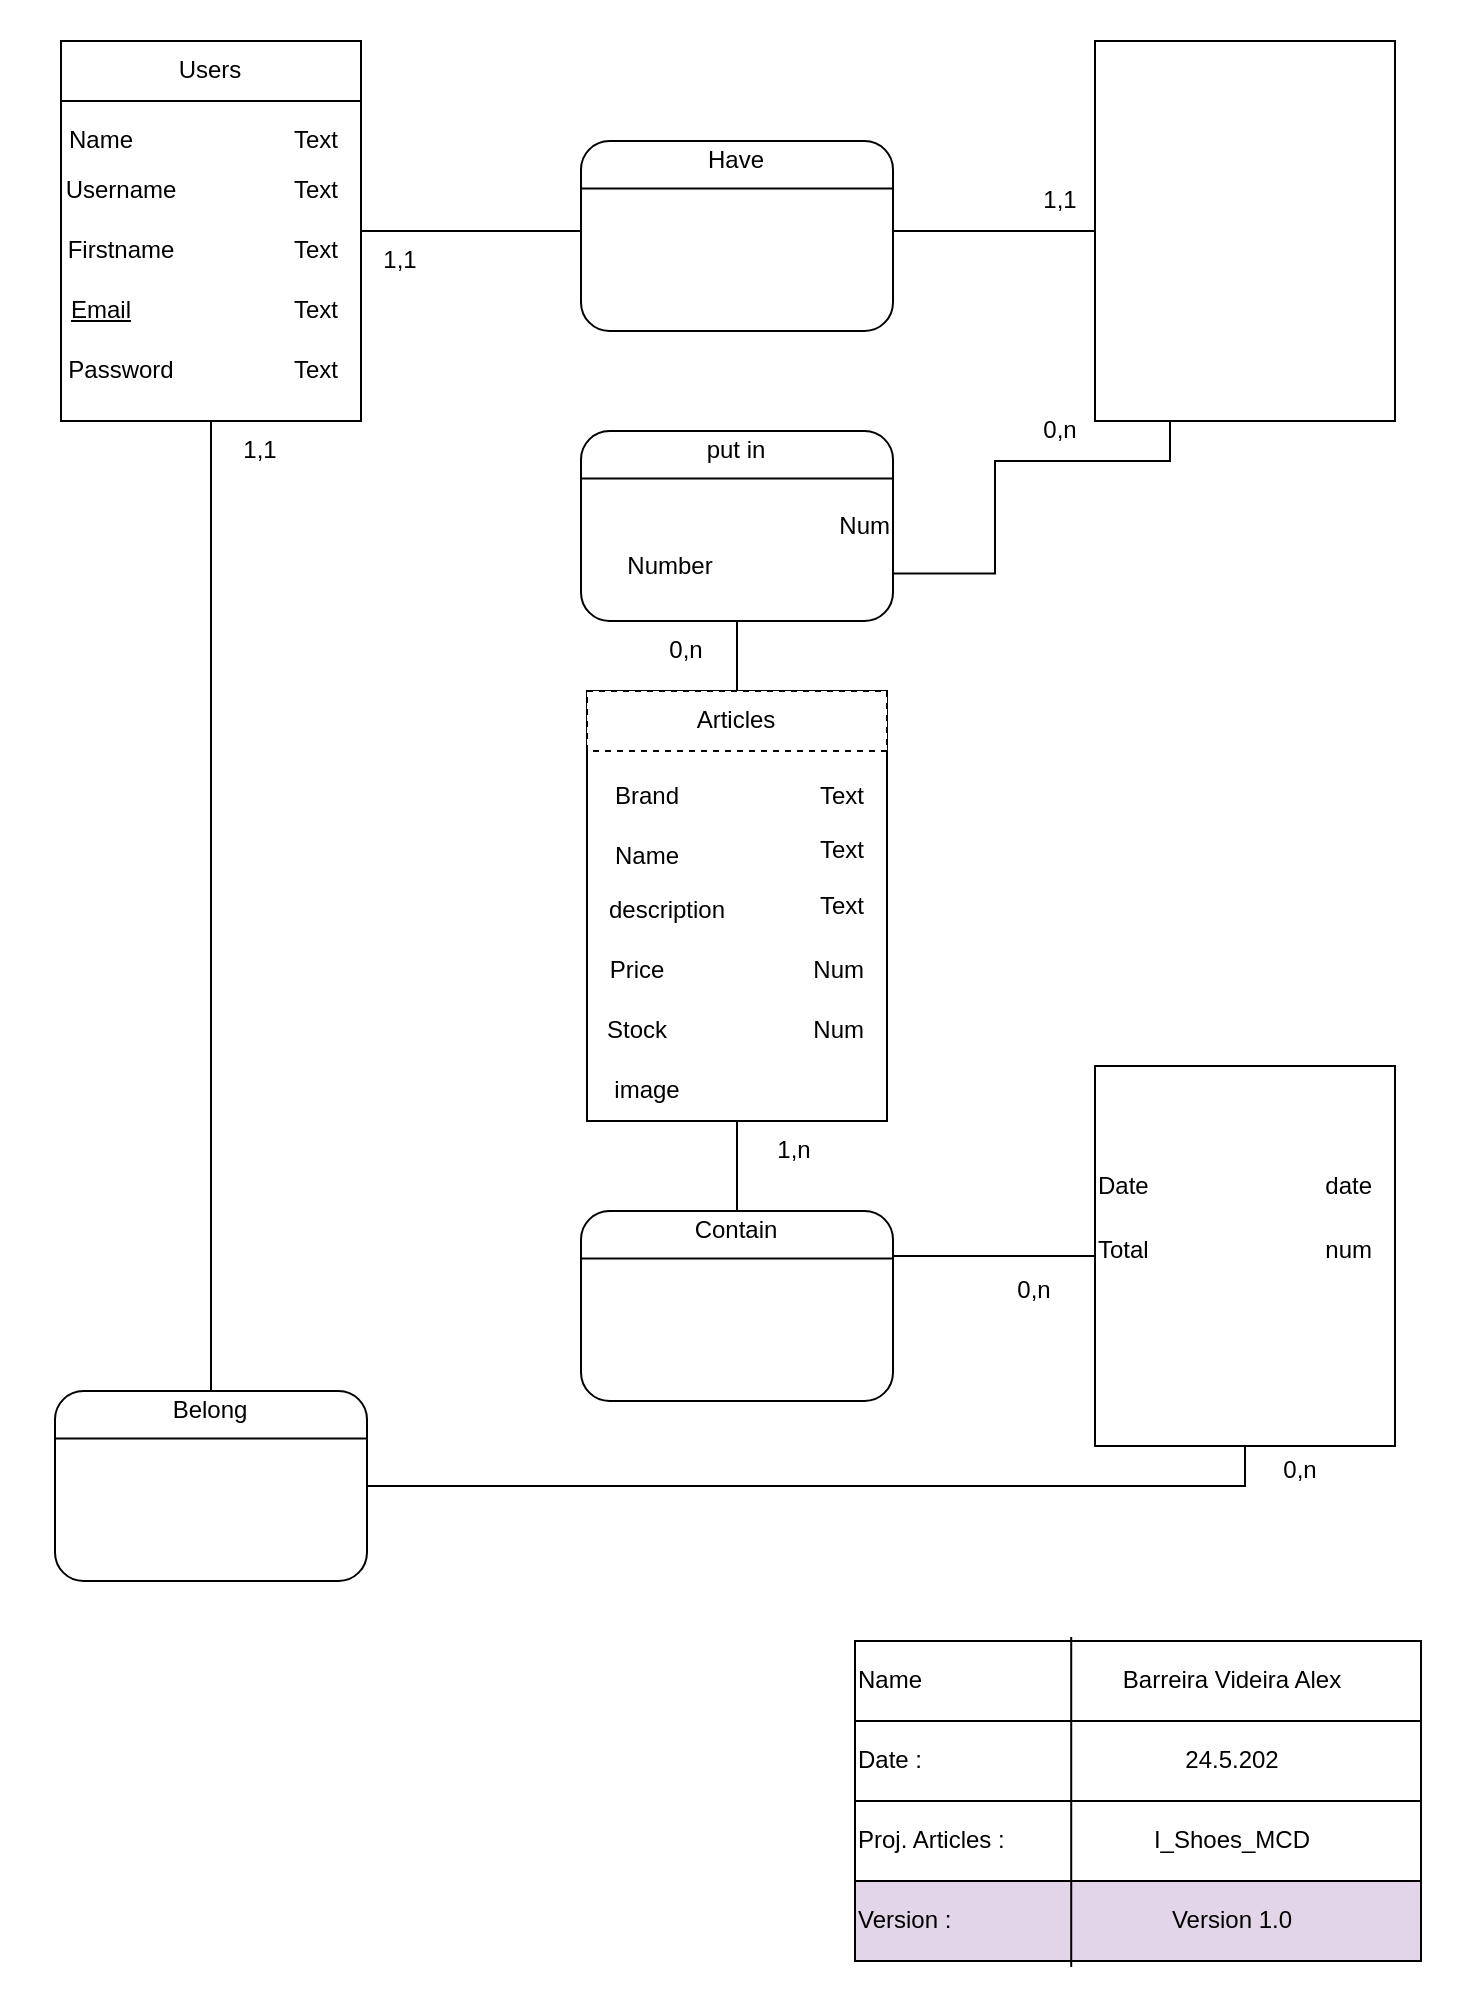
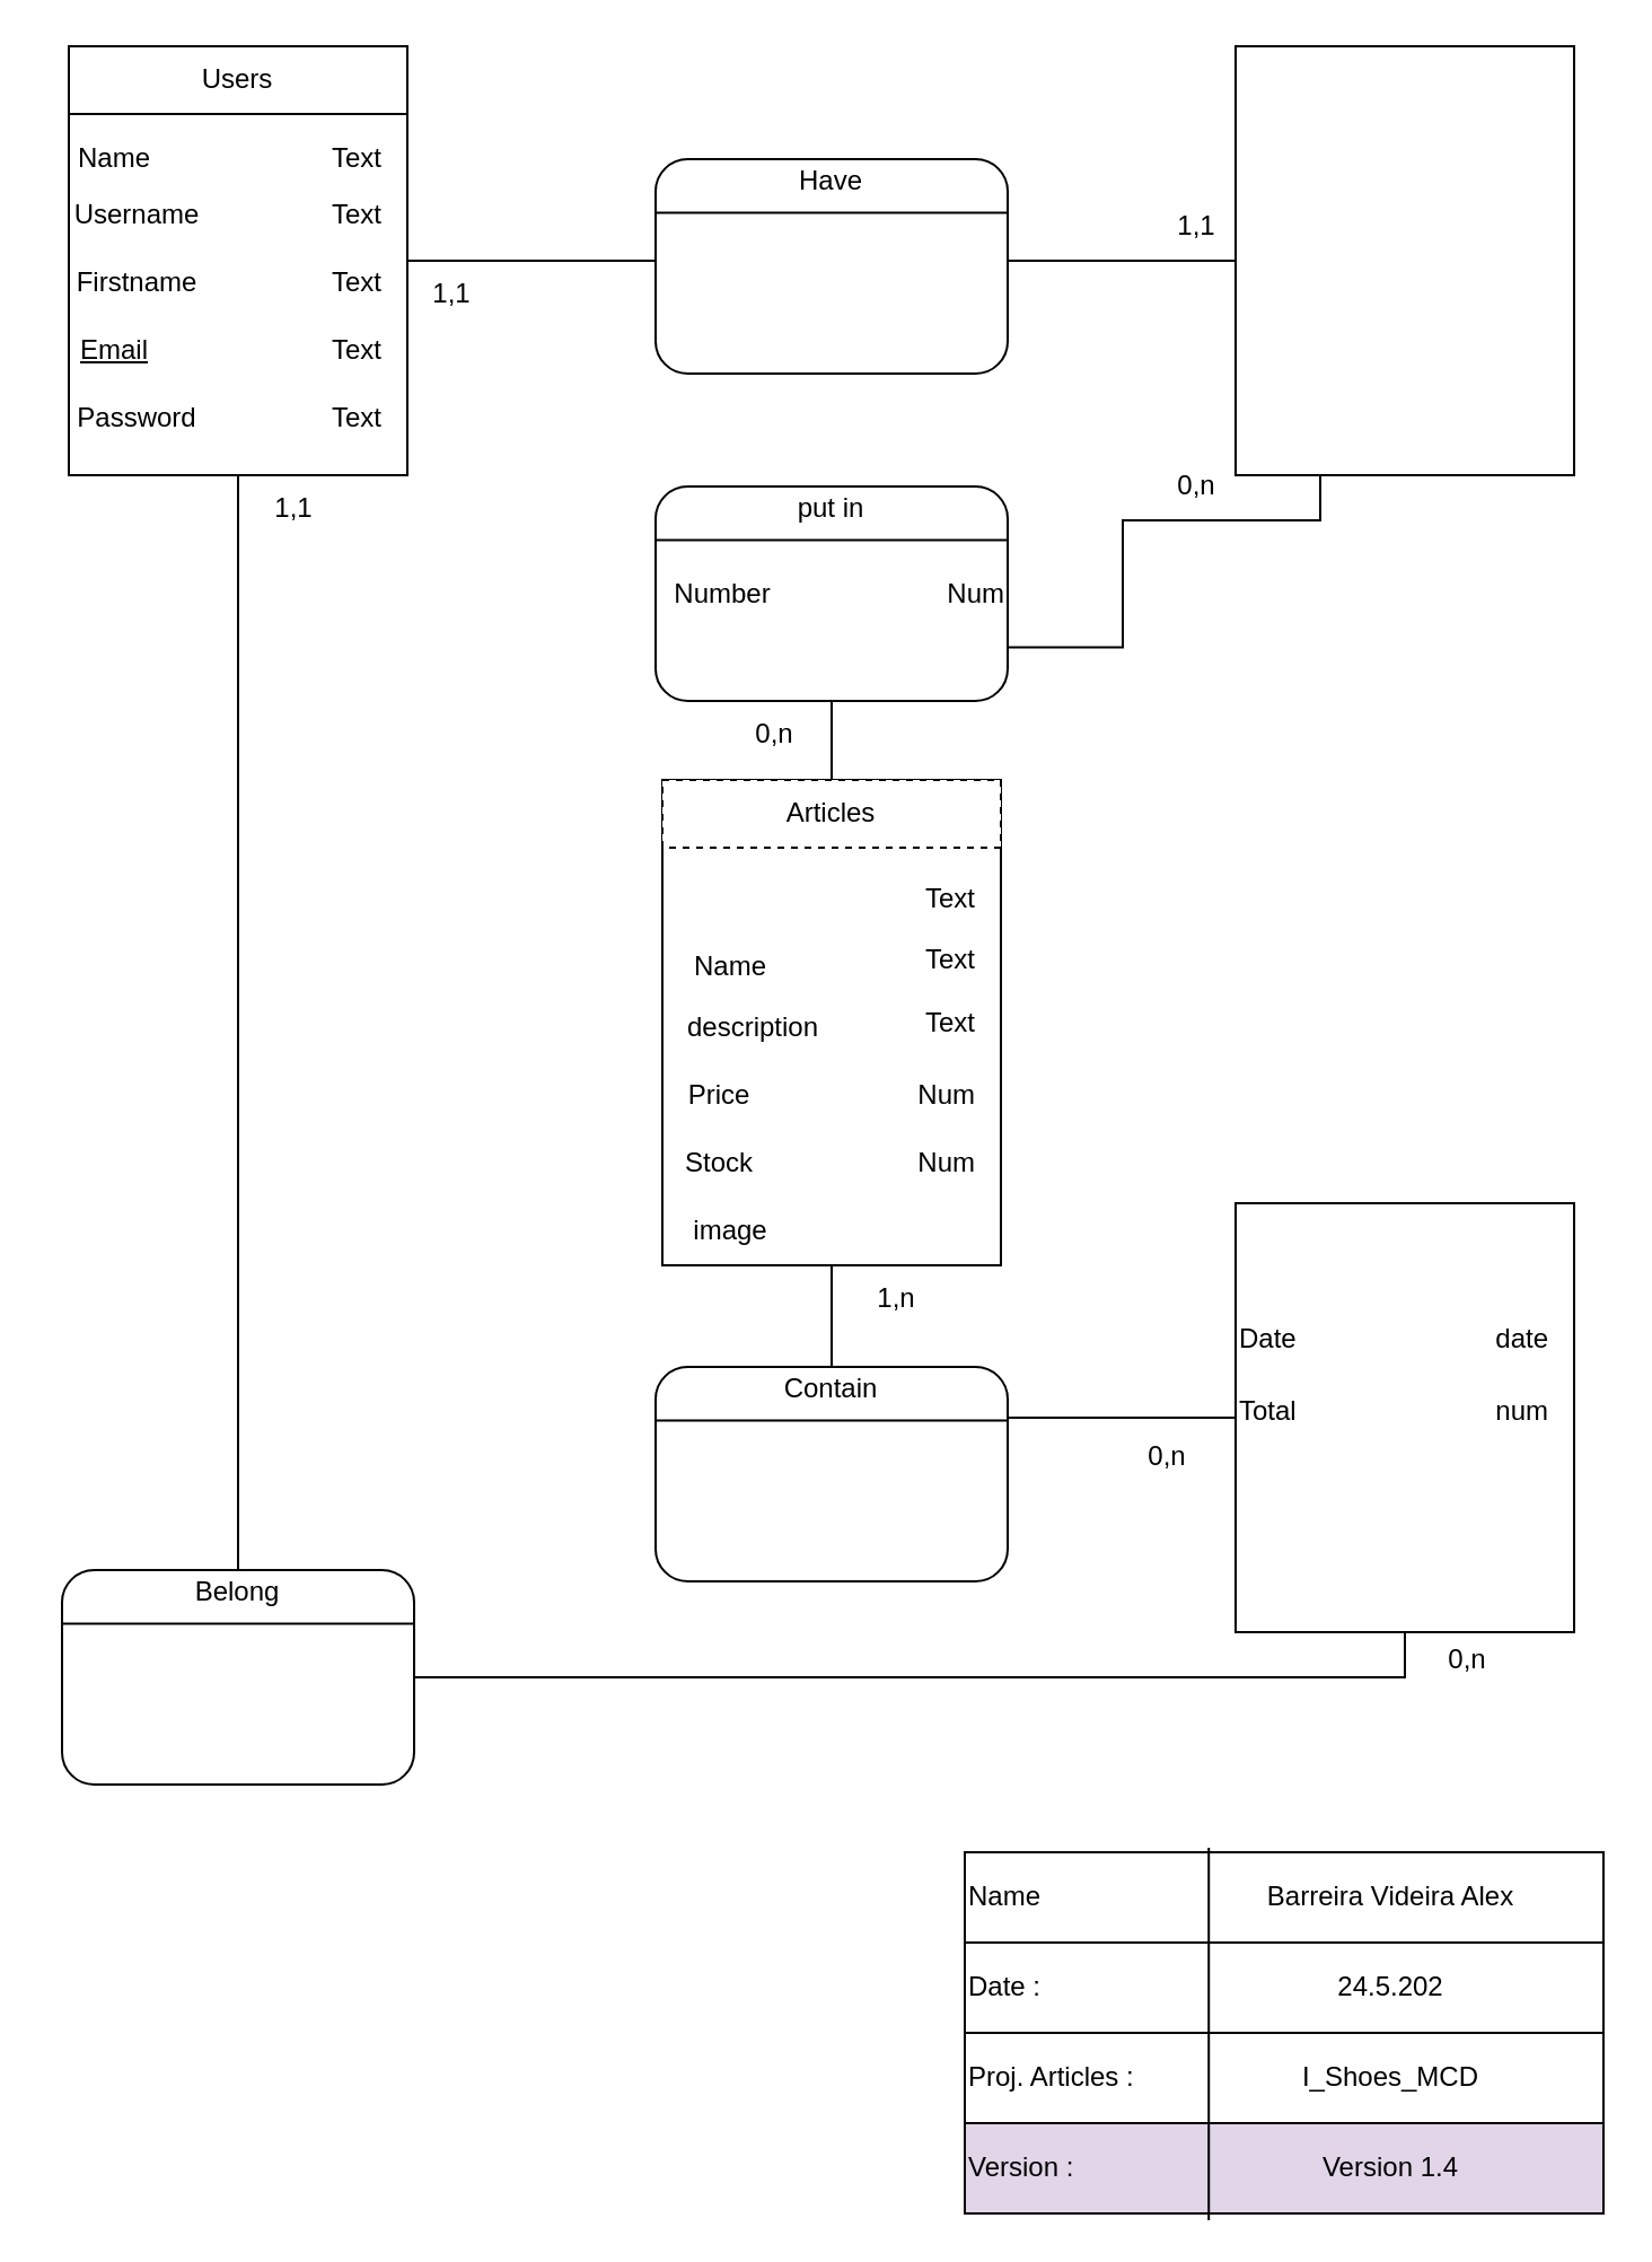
- <mxCell id="50" value="Number" style="text;html=1;strokeColor=none;fillColor=none;align=center;verticalAlign=middle;whiteSpace=wrap;rounded=0;" parent="1" vertex="1"><mxGeometry x="305" y="267.5" width="60" height="30" as="geometry" /></mxCell>
+ <mxCell id="50" value="Number" style="text;html=1;strokeColor=none;fillColor=none;align=center;verticalAlign=middle;whiteSpace=wrap;rounded=0;" parent="1" vertex="1"><mxGeometry x="290" y="247.5" width="60" height="30" as="geometry" /></mxCell>
- <mxCell id="67" value="Brand" style="text;html=1;align=center;verticalAlign=middle;resizable=0;points=[];autosize=1;strokeColor=none;fillColor=none;fontStyle=0" parent="1" vertex="1"><mxGeometry x="293" y="382.5" width="60" height="30" as="geometry" /></mxCell>
- <mxCell id="49" value="Version 1.0" style="text;html=1;strokeColor=none;fillColor=none;align=center;verticalAlign=middle;whiteSpace=wrap;rounded=0;" parent="1" vertex="1"><mxGeometry x="532" y="945" width="168" height="30" as="geometry" /></mxCell>
+ <mxCell id="49" value="Version 1.4" style="text;html=1;strokeColor=none;fillColor=none;align=center;verticalAlign=middle;whiteSpace=wrap;rounded=0;" parent="1" vertex="1"><mxGeometry x="532" y="945" width="168" height="30" as="geometry" /></mxCell>
